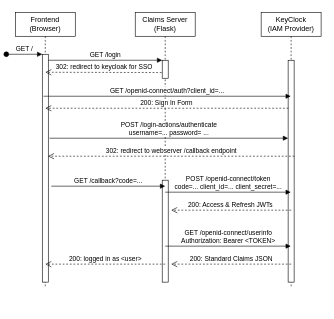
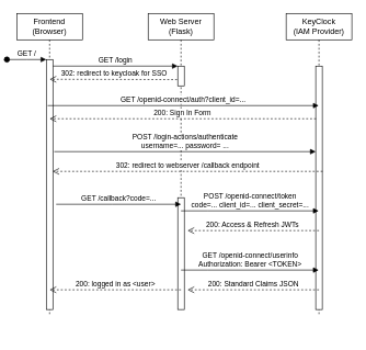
- <mxCell id="5" value="Claims Server&lt;br&gt;(Flask)" style="shape=umlLifeline;perimeter=lifelinePerimeter;whiteSpace=wrap;html=1;container=0;dropTarget=0;collapsible=0;recursiveResize=0;outlineConnect=0;portConstraint=eastwest;newEdgeStyle={&quot;edgeStyle&quot;:&quot;elbowEdgeStyle&quot;,&quot;elbow&quot;:&quot;vertical&quot;,&quot;curved&quot;:0,&quot;rounded&quot;:0};" vertex="1" parent="1"><mxGeometry x="220" y="20" width="100" height="450" as="geometry" /></mxCell>
+ <mxCell id="5" value="Web Server&lt;br&gt;(Flask)" style="shape=umlLifeline;perimeter=lifelinePerimeter;whiteSpace=wrap;html=1;container=0;dropTarget=0;collapsible=0;recursiveResize=0;outlineConnect=0;portConstraint=eastwest;newEdgeStyle={&quot;edgeStyle&quot;:&quot;elbowEdgeStyle&quot;,&quot;elbow&quot;:&quot;vertical&quot;,&quot;curved&quot;:0,&quot;rounded&quot;:0};" vertex="1" parent="1"><mxGeometry x="220" y="20" width="100" height="450" as="geometry" /></mxCell>
